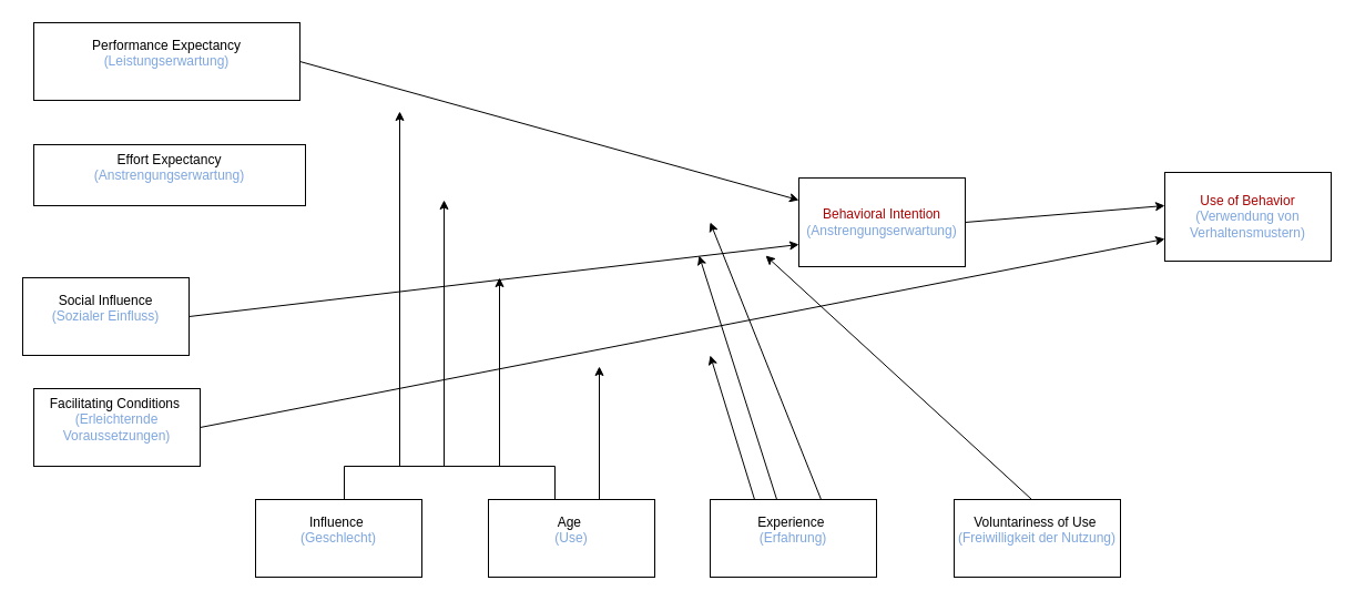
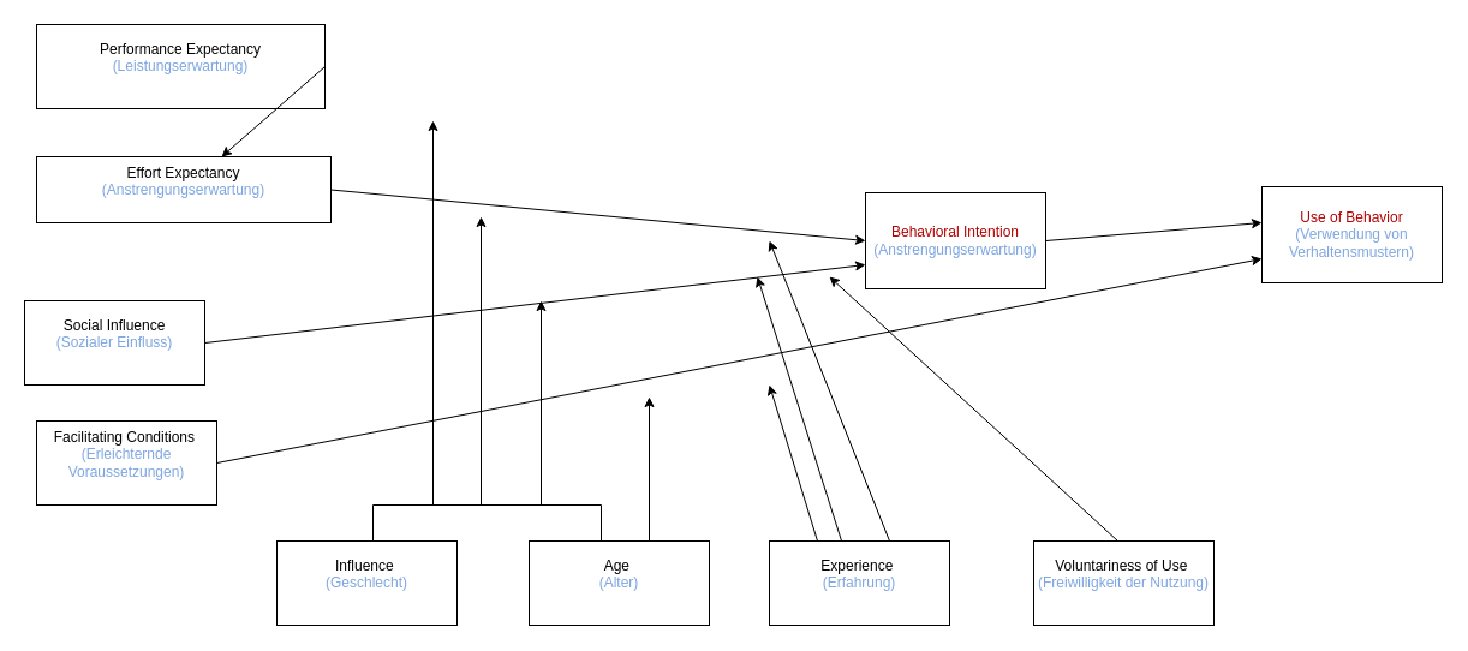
- <mxCell id="12" value="" style="endArrow=classic;html=1;rounded=0;exitX=1;exitY=0.5;exitDx=0;exitDy=0;entryX=0;entryY=0.25;entryDx=0;entryDy=0;" edge="1" parent="1" source="2" target="10"><mxGeometry width="50" height="50" relative="1" as="geometry"><mxPoint x="270" y="90" as="sourcePoint" /><mxPoint x="320" y="40" as="targetPoint" /></mxGeometry></mxCell>
+ <mxCell id="12" value="" style="endArrow=classic;html=1;rounded=0;exitX=1;exitY=0.5;exitDx=0;exitDy=0;" edge="1" parent="1" source="2" target="3"><mxGeometry width="50" height="50" relative="1" as="geometry"><mxPoint x="270" y="90" as="sourcePoint" /><mxPoint x="320" y="40" as="targetPoint" /></mxGeometry></mxCell>
+ <mxCell id="13" value="" style="endArrow=classic;html=1;rounded=0;exitX=1;exitY=0.5;exitDx=0;exitDy=0;entryX=0;entryY=0.5;entryDx=0;entryDy=0;" edge="1" parent="1" source="3" target="10"><mxGeometry width="50" height="50" relative="1" as="geometry"><mxPoint x="260" y="270" as="sourcePoint" /><mxPoint x="310" y="220" as="targetPoint" /></mxGeometry></mxCell>
- <mxCell id="7" value="&lt;div&gt;&lt;span style=&quot;color: rgb(0, 0, 0);&quot;&gt;Age&amp;nbsp;&lt;/span&gt;&lt;/div&gt;&lt;div&gt;&lt;span style=&quot;color: rgb(126, 166, 224);&quot;&gt;(Use)&lt;br&gt;&lt;/span&gt;&lt;div&gt;&lt;br&gt;&lt;/div&gt;&lt;/div&gt;" style="rounded=0;whiteSpace=wrap;html=1;" vertex="1" parent="1"><mxGeometry x="440" y="450" width="150" height="70" as="geometry" /></mxCell>
+ <mxCell id="7" value="&lt;div&gt;&lt;span style=&quot;color: rgb(0, 0, 0);&quot;&gt;Age&amp;nbsp;&lt;/span&gt;&lt;/div&gt;&lt;div&gt;&lt;span style=&quot;color: rgb(126, 166, 224);&quot;&gt;(Alter)&lt;br&gt;&lt;/span&gt;&lt;div&gt;&lt;br&gt;&lt;/div&gt;&lt;/div&gt;" style="rounded=0;whiteSpace=wrap;html=1;" vertex="1" parent="1"><mxGeometry x="440" y="450" width="150" height="70" as="geometry" /></mxCell>
